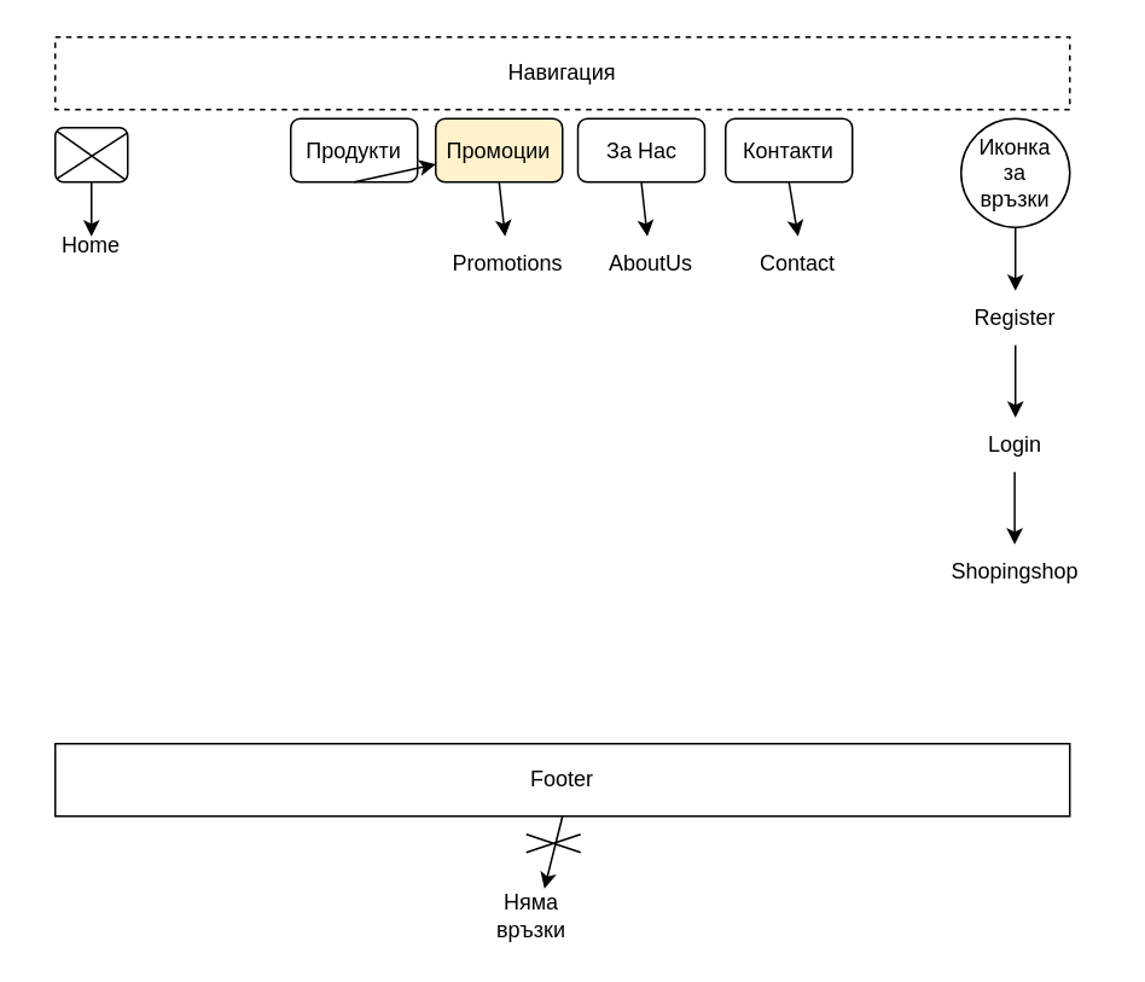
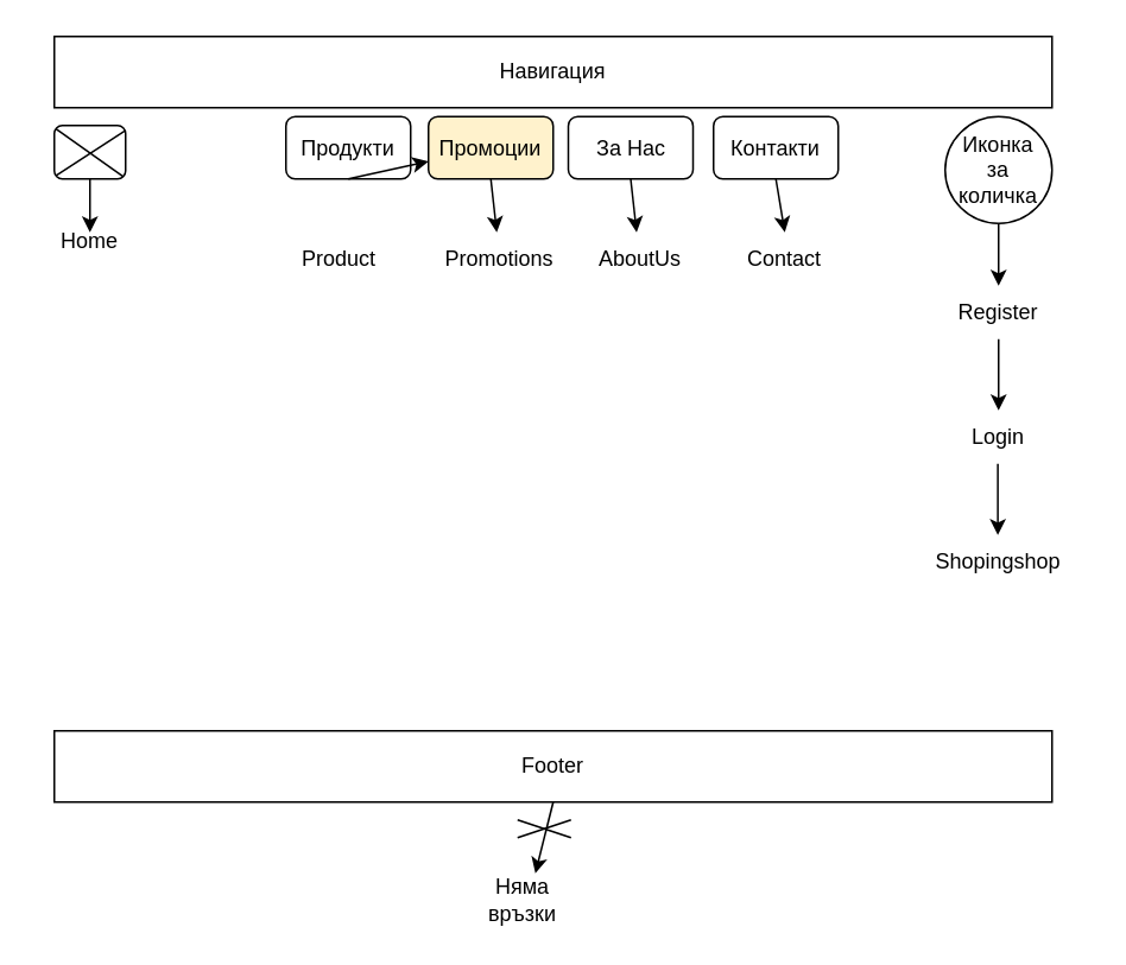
- <mxCell id="3" value="Навигация" style="rounded=0;whiteSpace=wrap;html=1;dashed=1;" vertex="1" parent="1"><mxGeometry x="30" y="20" width="560" height="40" as="geometry" /></mxCell>
+ <mxCell id="3" value="Навигация" style="rounded=0;whiteSpace=wrap;html=1;" vertex="1" parent="1"><mxGeometry x="30" y="20" width="560" height="40" as="geometry" /></mxCell>
- <mxCell id="20" value="Иконка&lt;div&gt;за&lt;/div&gt;&lt;div&gt;връзки&lt;/div&gt;" style="ellipse;whiteSpace=wrap;html=1;aspect=fixed;" vertex="1" parent="1"><mxGeometry x="530" y="65" width="60" height="60" as="geometry" /></mxCell>
+ <mxCell id="20" value="Иконка&lt;div&gt;за&lt;/div&gt;&lt;div&gt;количка&lt;/div&gt;" style="ellipse;whiteSpace=wrap;html=1;aspect=fixed;" vertex="1" parent="1"><mxGeometry x="530" y="65" width="60" height="60" as="geometry" /></mxCell>
+ <mxCell id="13" value="Product" style="text;html=1;align=center;verticalAlign=middle;whiteSpace=wrap;rounded=0;" vertex="1" parent="1"><mxGeometry x="160" y="130" width="60" height="30" as="geometry" /></mxCell>
